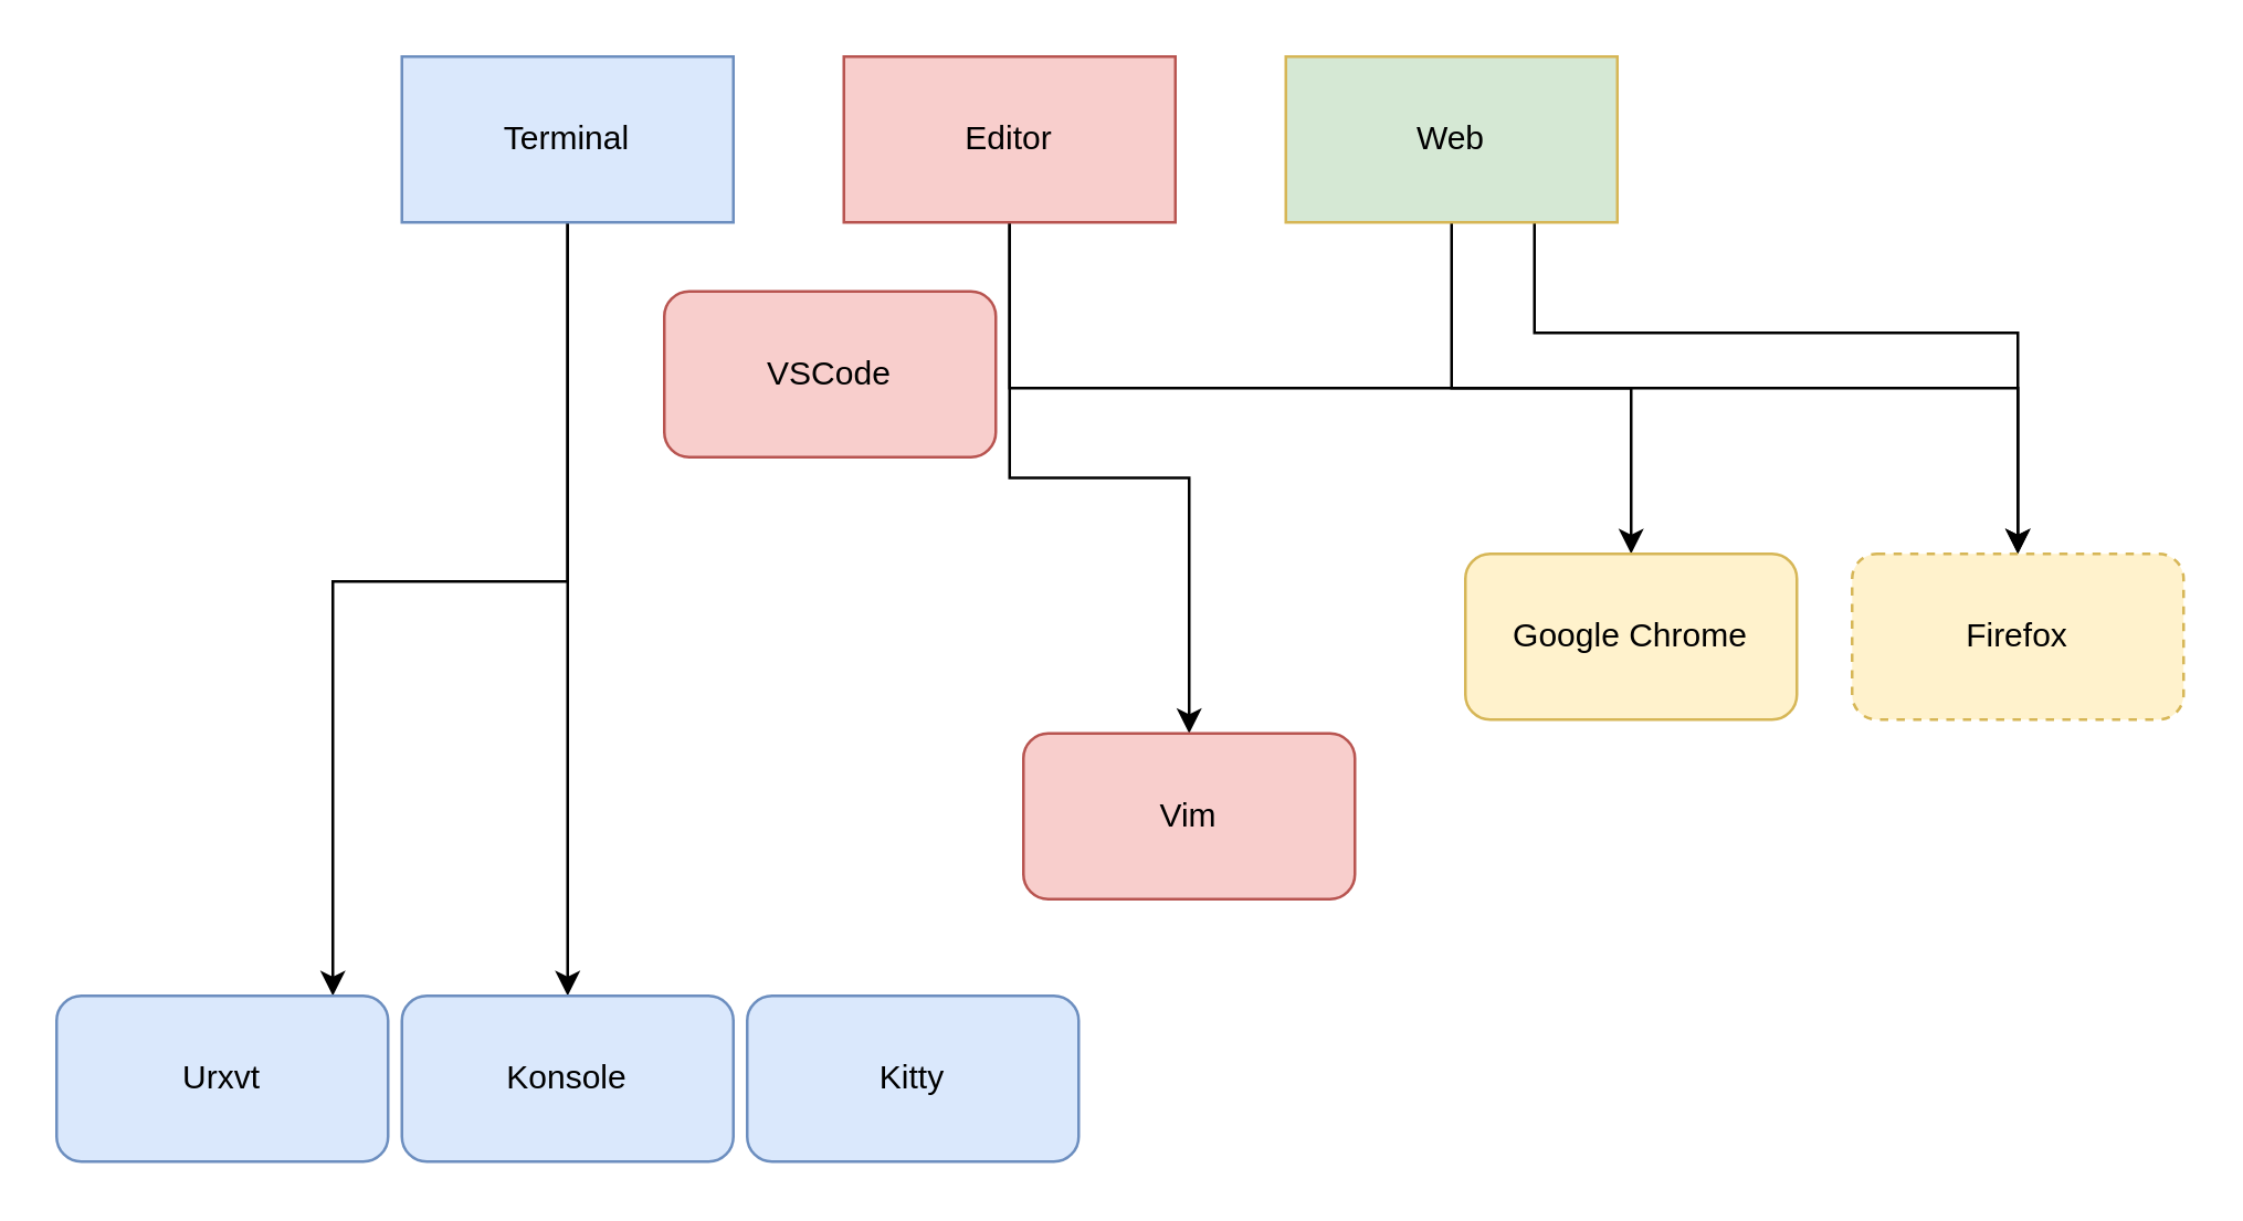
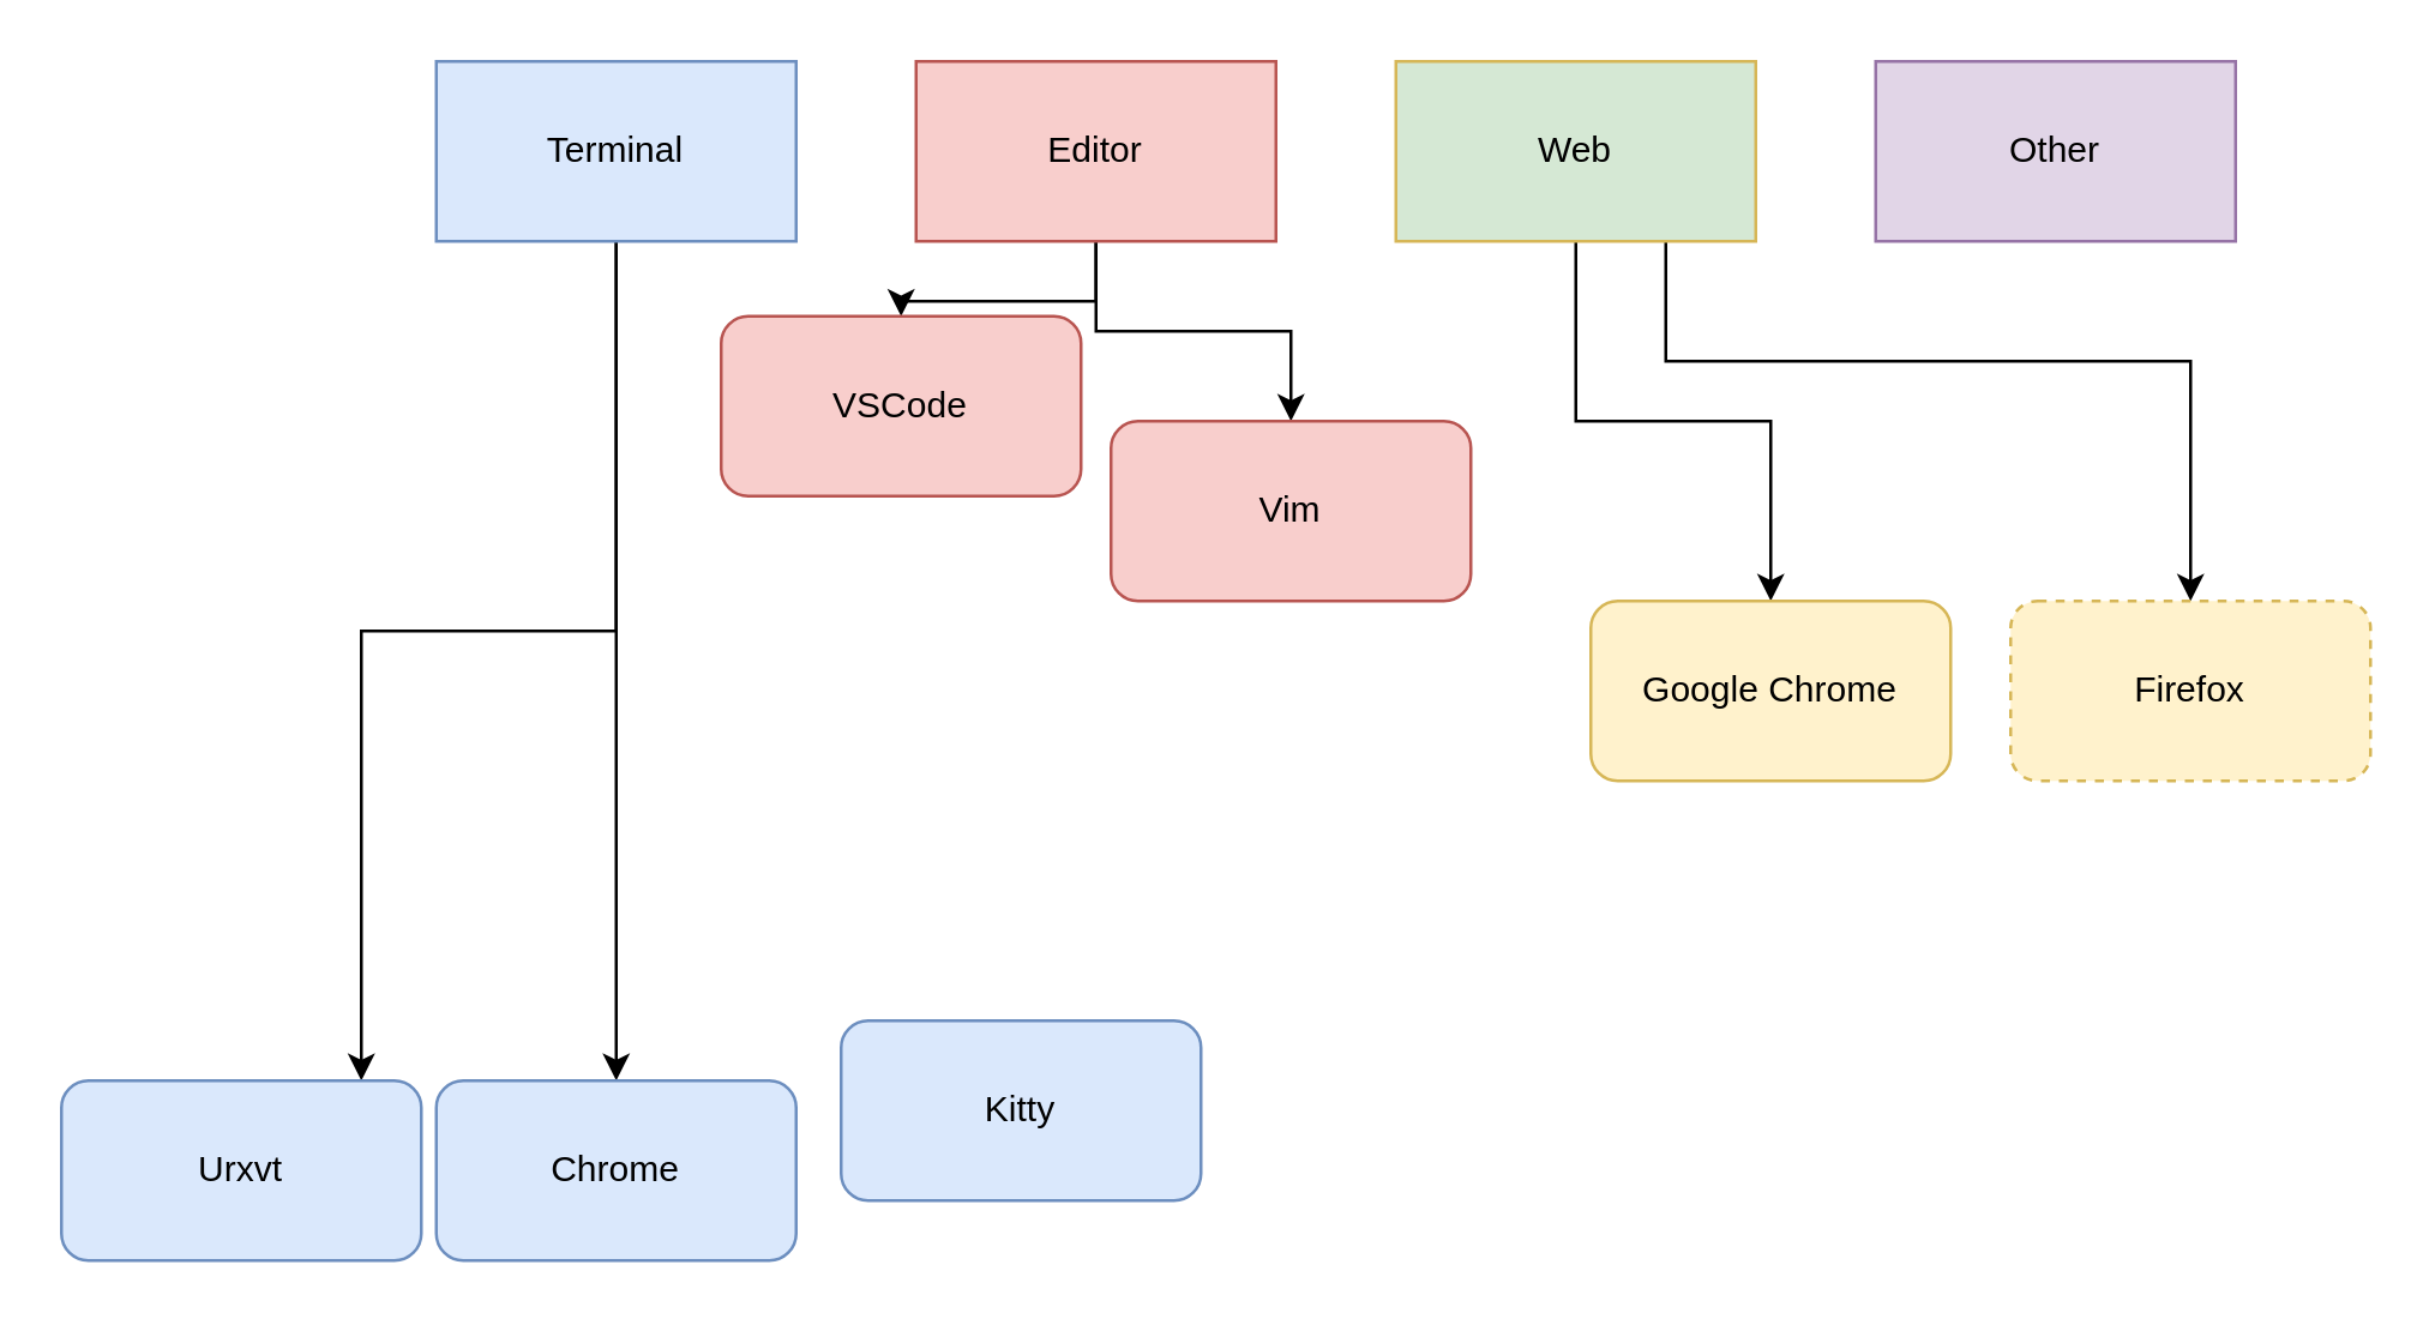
+ <mxCell id="11" value="Other" style="rounded=0;whiteSpace=wrap;html=1;fillColor=#e1d5e7;strokeColor=#9673a6;" vertex="1" parent="1"><mxGeometry x="625" y="20" width="120" height="60" as="geometry" /></mxCell>
- <mxCell id="5" style="edgeStyle=orthogonalEdgeStyle;rounded=0;orthogonalLoop=1;jettySize=auto;html=1;exitX=0.5;exitY=1;exitDx=0;exitDy=0;" edge="1" parent="1" source="7" target="18"><mxGeometry relative="1" as="geometry" /></mxCell>
+ <mxCell id="5" style="edgeStyle=orthogonalEdgeStyle;rounded=0;orthogonalLoop=1;jettySize=auto;html=1;exitX=0.5;exitY=1;exitDx=0;exitDy=0;" edge="1" parent="1" source="7" target="15"><mxGeometry relative="1" as="geometry" /></mxCell>
- <mxCell id="16" value="Vim" style="rounded=1;whiteSpace=wrap;html=1;fillColor=#f8cecc;strokeColor=#b85450;" vertex="1" parent="1"><mxGeometry x="370" y="265" width="120" height="60" as="geometry" /></mxCell>
+ <mxCell id="16" value="Vim" style="rounded=1;whiteSpace=wrap;html=1;fillColor=#f8cecc;strokeColor=#b85450;" vertex="1" parent="1"><mxGeometry x="370" y="140" width="120" height="60" as="geometry" /></mxCell>
- <mxCell id="14" value="Konsole" style="rounded=1;whiteSpace=wrap;html=1;fillColor=#dae8fc;strokeColor=#6c8ebf;" vertex="1" parent="1"><mxGeometry x="145" y="360" width="120" height="60" as="geometry" /></mxCell>
+ <mxCell id="14" value="Chrome" style="rounded=1;whiteSpace=wrap;html=1;fillColor=#dae8fc;strokeColor=#6c8ebf;" vertex="1" parent="1"><mxGeometry x="145" y="360" width="120" height="60" as="geometry" /></mxCell>
- <mxCell id="13" value="Kitty" style="rounded=1;whiteSpace=wrap;html=1;fillColor=#dae8fc;strokeColor=#6c8ebf;" vertex="1" parent="1"><mxGeometry x="270" y="360" width="120" height="60" as="geometry" /></mxCell>
+ <mxCell id="13" value="Kitty" style="rounded=1;whiteSpace=wrap;html=1;fillColor=#dae8fc;strokeColor=#6c8ebf;" vertex="1" parent="1"><mxGeometry x="280" y="340" width="120" height="60" as="geometry" /></mxCell>
